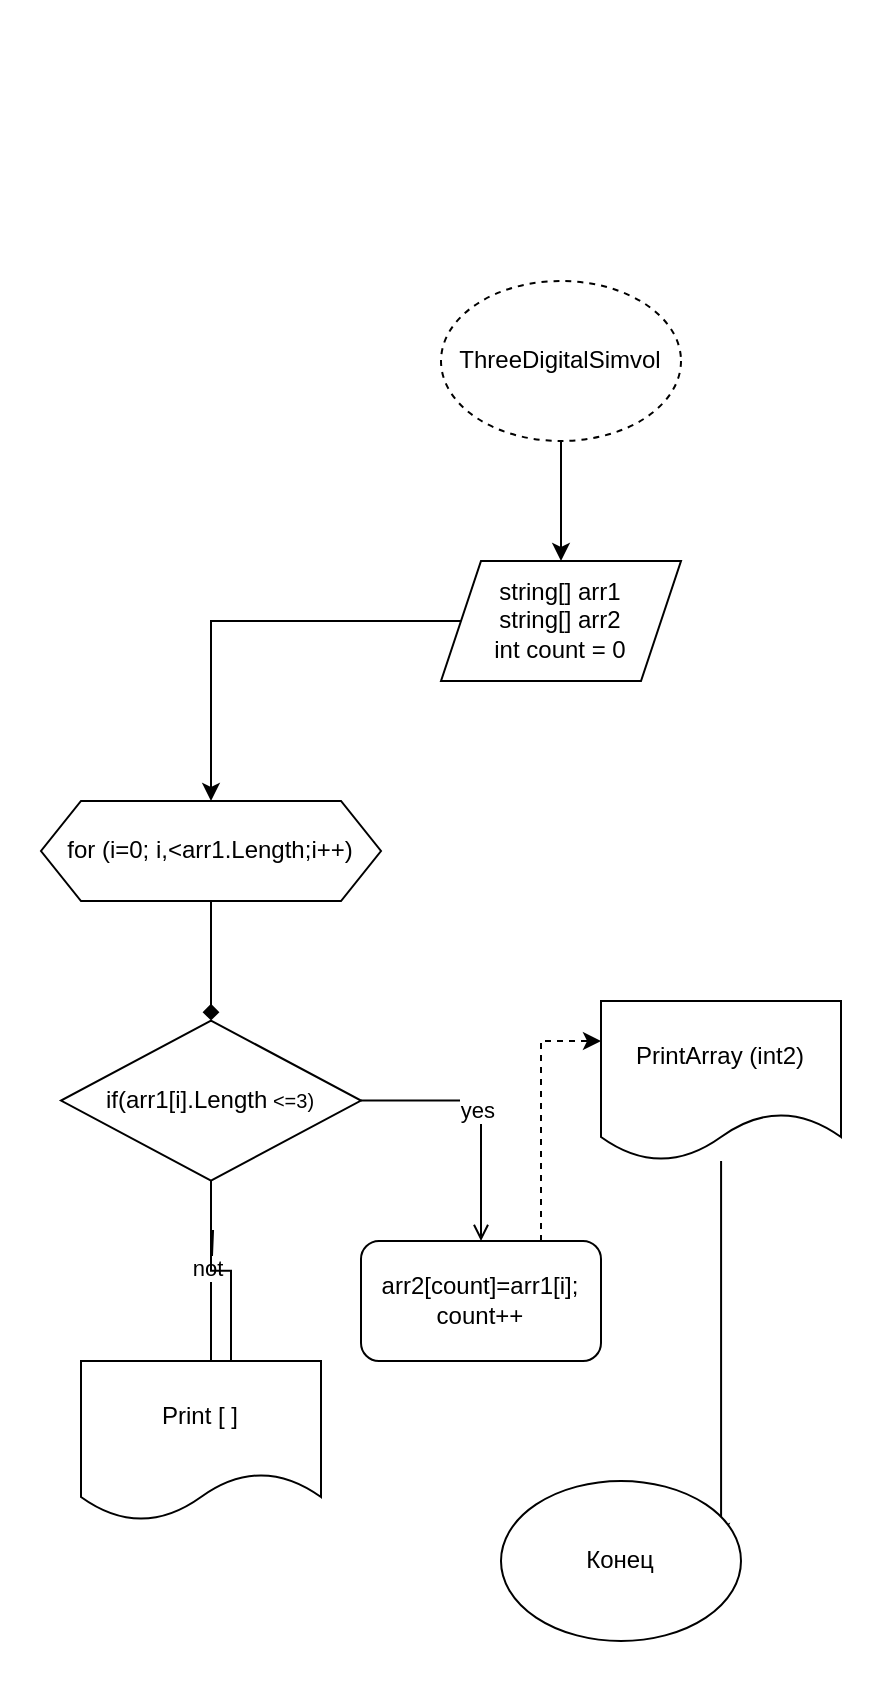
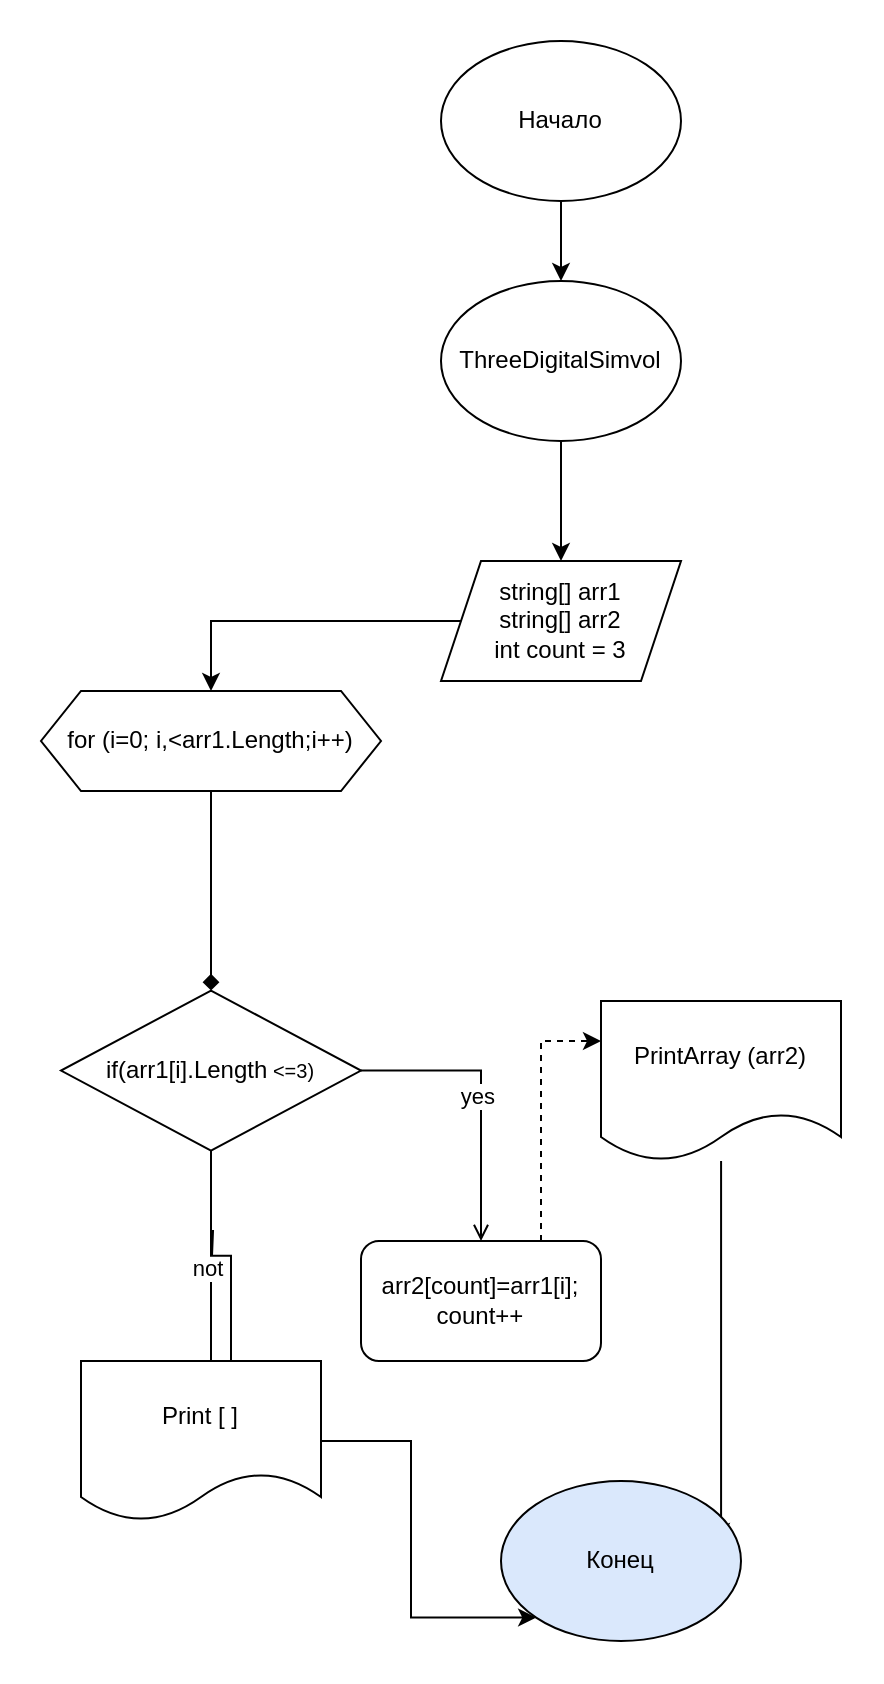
+ <mxCell id="3" value="Начало" style="ellipse;whiteSpace=wrap;html=1;" vertex="1" parent="1"><mxGeometry x="220" y="20" width="120" height="80" as="geometry" /></mxCell>
+ <mxCell id="2" style="edgeStyle=orthogonalEdgeStyle;rounded=0;orthogonalLoop=1;jettySize=auto;html=1;exitX=0.5;exitY=1;exitDx=0;exitDy=0;entryX=0.5;entryY=0;entryDx=0;entryDy=0;" edge="1" parent="1" source="3" target="5"><mxGeometry relative="1" as="geometry" /></mxCell>
- <mxCell id="5" value="ThreeDigitalSimvol" style="ellipse;whiteSpace=wrap;html=1;dashed=1;" vertex="1" parent="1"><mxGeometry x="220" y="140" width="120" height="80" as="geometry" /></mxCell>
+ <mxCell id="5" value="ThreeDigitalSimvol" style="ellipse;whiteSpace=wrap;html=1;" vertex="1" parent="1"><mxGeometry x="220" y="140" width="120" height="80" as="geometry" /></mxCell>
- <mxCell id="7" value="string[] arr1&lt;br&gt;string[] arr2&lt;br&gt;int count = 0" style="shape=parallelogram;perimeter=parallelogramPerimeter;whiteSpace=wrap;html=1;fixedSize=1;" vertex="1" parent="1"><mxGeometry x="220" y="280" width="120" height="60" as="geometry" /></mxCell>
+ <mxCell id="7" value="string[] arr1&lt;br&gt;string[] arr2&lt;br&gt;int count = 3" style="shape=parallelogram;perimeter=parallelogramPerimeter;whiteSpace=wrap;html=1;fixedSize=1;" vertex="1" parent="1"><mxGeometry x="220" y="280" width="120" height="60" as="geometry" /></mxCell>
- <mxCell id="9" value="for (i=0; i,&amp;lt;arr1.Length;i++)" style="shape=hexagon;perimeter=hexagonPerimeter2;whiteSpace=wrap;html=1;fixedSize=1;" vertex="1" parent="1"><mxGeometry x="20" y="400" width="170" height="50" as="geometry" /></mxCell>
+ <mxCell id="9" value="for (i=0; i,&amp;lt;arr1.Length;i++)" style="shape=hexagon;perimeter=hexagonPerimeter2;whiteSpace=wrap;html=1;fixedSize=1;" vertex="1" parent="1"><mxGeometry x="20" y="345" width="170" height="50" as="geometry" /></mxCell>
- <mxCell id="11" value="PrintArray (int2)" style="shape=document;whiteSpace=wrap;html=1;boundedLbl=1;" vertex="1" parent="1"><mxGeometry x="300" y="500" width="120" height="80" as="geometry" /></mxCell>
+ <mxCell id="11" value="PrintArray (arr2)" style="shape=document;whiteSpace=wrap;html=1;boundedLbl=1;" vertex="1" parent="1"><mxGeometry x="300" y="500" width="120" height="80" as="geometry" /></mxCell>
- <mxCell id="15" value="if(arr1[i].Length&lt;span style=&quot;font-size: 10px;&quot;&gt;&amp;nbsp;&amp;lt;=3)&lt;/span&gt;" style="rhombus;whiteSpace=wrap;html=1;" vertex="1" parent="1"><mxGeometry x="30" y="509.78" width="150" height="80" as="geometry" /></mxCell>
+ <mxCell id="15" value="if(arr1[i].Length&lt;span style=&quot;font-size: 10px;&quot;&gt;&amp;nbsp;&amp;lt;=3)&lt;/span&gt;" style="rhombus;whiteSpace=wrap;html=1;" vertex="1" parent="1"><mxGeometry x="30" y="494.78" width="150" height="80" as="geometry" /></mxCell>
+ <mxCell id="19" style="edgeStyle=orthogonalEdgeStyle;rounded=0;orthogonalLoop=1;jettySize=auto;html=1;entryX=0;entryY=1;entryDx=0;entryDy=0;" edge="1" parent="1" source="20" target="18"><mxGeometry relative="1" as="geometry" /></mxCell>
- <mxCell id="18" value="Конец" style="ellipse;whiteSpace=wrap;html=1;" vertex="1" parent="1"><mxGeometry x="250" y="740" width="120" height="80" as="geometry" /></mxCell>
+ <mxCell id="18" value="Конец" style="ellipse;whiteSpace=wrap;html=1;fillColor=#dae8fc;" vertex="1" parent="1"><mxGeometry x="250" y="740" width="120" height="80" as="geometry" /></mxCell>
